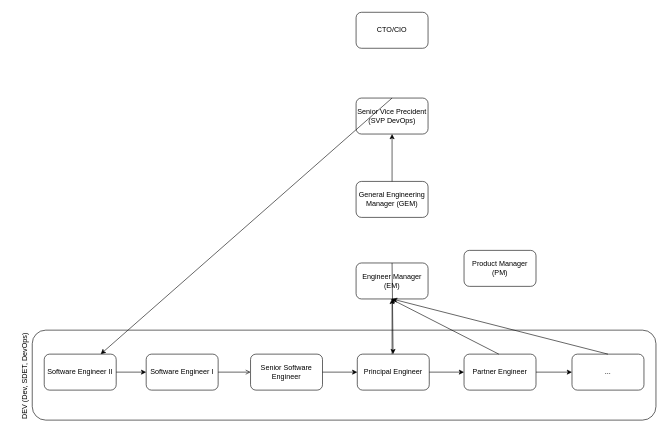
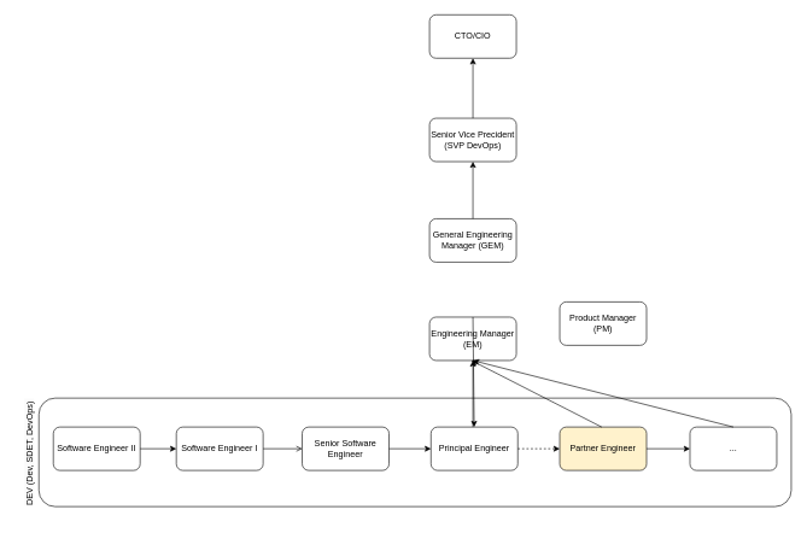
- <mxCell id="9" value="" style="endArrow=classic;html=1;rounded=0;exitX=0.5;exitY=0;exitDx=0;exitDy=0;" edge="1" parent="1" source="6" target="12"><mxGeometry width="50" height="50" relative="1" as="geometry"><mxPoint x="923" y="330" as="sourcePoint" /><mxPoint x="973" y="280" as="targetPoint" /></mxGeometry></mxCell>
+ <mxCell id="9" value="" style="endArrow=classic;html=1;rounded=0;exitX=0.5;exitY=0;exitDx=0;exitDy=0;entryX=0.5;entryY=1;entryDx=0;entryDy=0;" edge="1" parent="1" source="6" target="8"><mxGeometry width="50" height="50" relative="1" as="geometry"><mxPoint x="923" y="330" as="sourcePoint" /><mxPoint x="973" y="280" as="targetPoint" /></mxGeometry></mxCell>
- <mxCell id="3" value="Engineer Manager (EM)" style="rounded=1;whiteSpace=wrap;html=1;" vertex="1" parent="1"><mxGeometry x="593" y="438" width="120" height="60" as="geometry" /></mxCell>
+ <mxCell id="3" value="Engineering Manager (EM)" style="rounded=1;whiteSpace=wrap;html=1;" vertex="1" parent="1"><mxGeometry x="593" y="438" width="120" height="60" as="geometry" /></mxCell>
- <mxCell id="22" value="" style="endArrow=classic;html=1;rounded=0;entryX=0;entryY=0.5;entryDx=0;entryDy=0;exitX=1;exitY=0.5;exitDx=0;exitDy=0;" edge="1" parent="1" source="15" target="16"><mxGeometry width="50" height="50" relative="1" as="geometry"><mxPoint x="513" y="500" as="sourcePoint" /><mxPoint x="563" y="450" as="targetPoint" /></mxGeometry></mxCell>
+ <mxCell id="22" value="" style="endArrow=classic;html=1;rounded=0;entryX=0;entryY=0.5;entryDx=0;entryDy=0;exitX=1;exitY=0.5;exitDx=0;exitDy=0;dashed=1;" edge="1" parent="1" source="15" target="16"><mxGeometry width="50" height="50" relative="1" as="geometry"><mxPoint x="513" y="500" as="sourcePoint" /><mxPoint x="563" y="450" as="targetPoint" /></mxGeometry></mxCell>
- <mxCell id="16" value="Partner Engineer" style="rounded=1;whiteSpace=wrap;html=1;" vertex="1" parent="1"><mxGeometry x="773" y="590" width="120" height="60" as="geometry" /></mxCell>
+ <mxCell id="16" value="Partner Engineer" style="rounded=1;whiteSpace=wrap;html=1;fillColor=#fff2cc;" vertex="1" parent="1"><mxGeometry x="773" y="590" width="120" height="60" as="geometry" /></mxCell>
